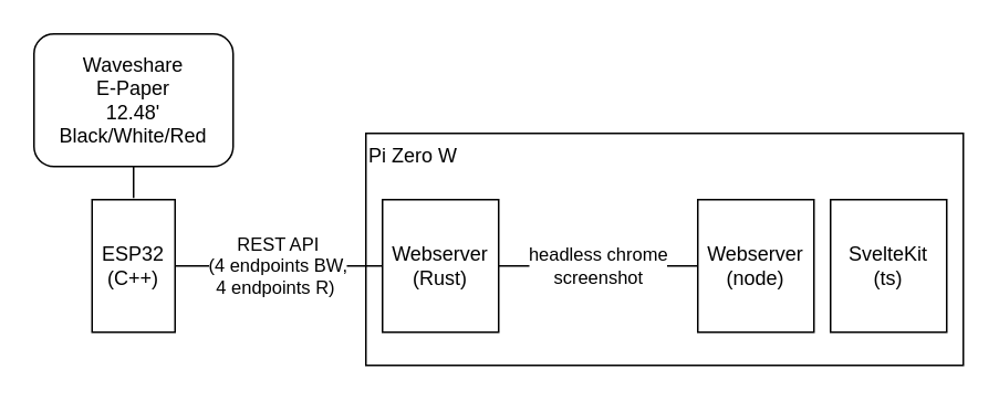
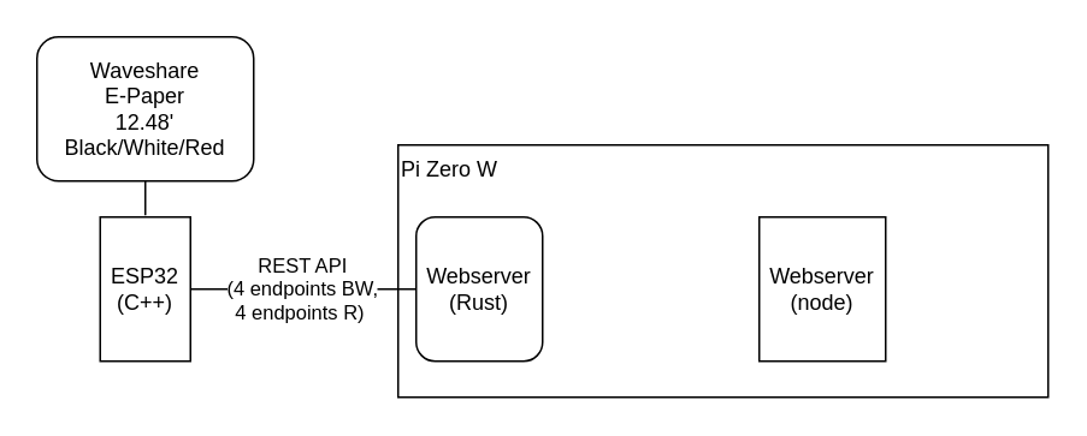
- <mxCell id="6" value="Webserver&lt;br&gt;(Rust)" style="rounded=0;whiteSpace=wrap;html=1;" vertex="1" parent="1"><mxGeometry x="230" y="120" width="70" height="80" as="geometry" /></mxCell>
+ <mxCell id="6" value="Webserver&lt;br&gt;(Rust)" style="whiteSpace=wrap;html=1;rounded=1;" vertex="1" parent="1"><mxGeometry x="230" y="120" width="70" height="80" as="geometry" /></mxCell>
- <mxCell id="10" value="headless chrome &lt;br&gt;screenshot" style="endArrow=none;html=1;entryX=0;entryY=0.5;entryDx=0;entryDy=0;exitX=1;exitY=0.5;exitDx=0;exitDy=0;" edge="1" parent="1" source="6" target="8"><mxGeometry width="50" height="50" relative="1" as="geometry"><mxPoint x="330" y="240" as="sourcePoint" /><mxPoint x="380" y="190" as="targetPoint" /></mxGeometry></mxCell>
- <mxCell id="9" value="SvelteKit&lt;br&gt;(ts)" style="rounded=0;whiteSpace=wrap;html=1;" vertex="1" parent="1"><mxGeometry x="500" y="120" width="70" height="80" as="geometry" /></mxCell>
